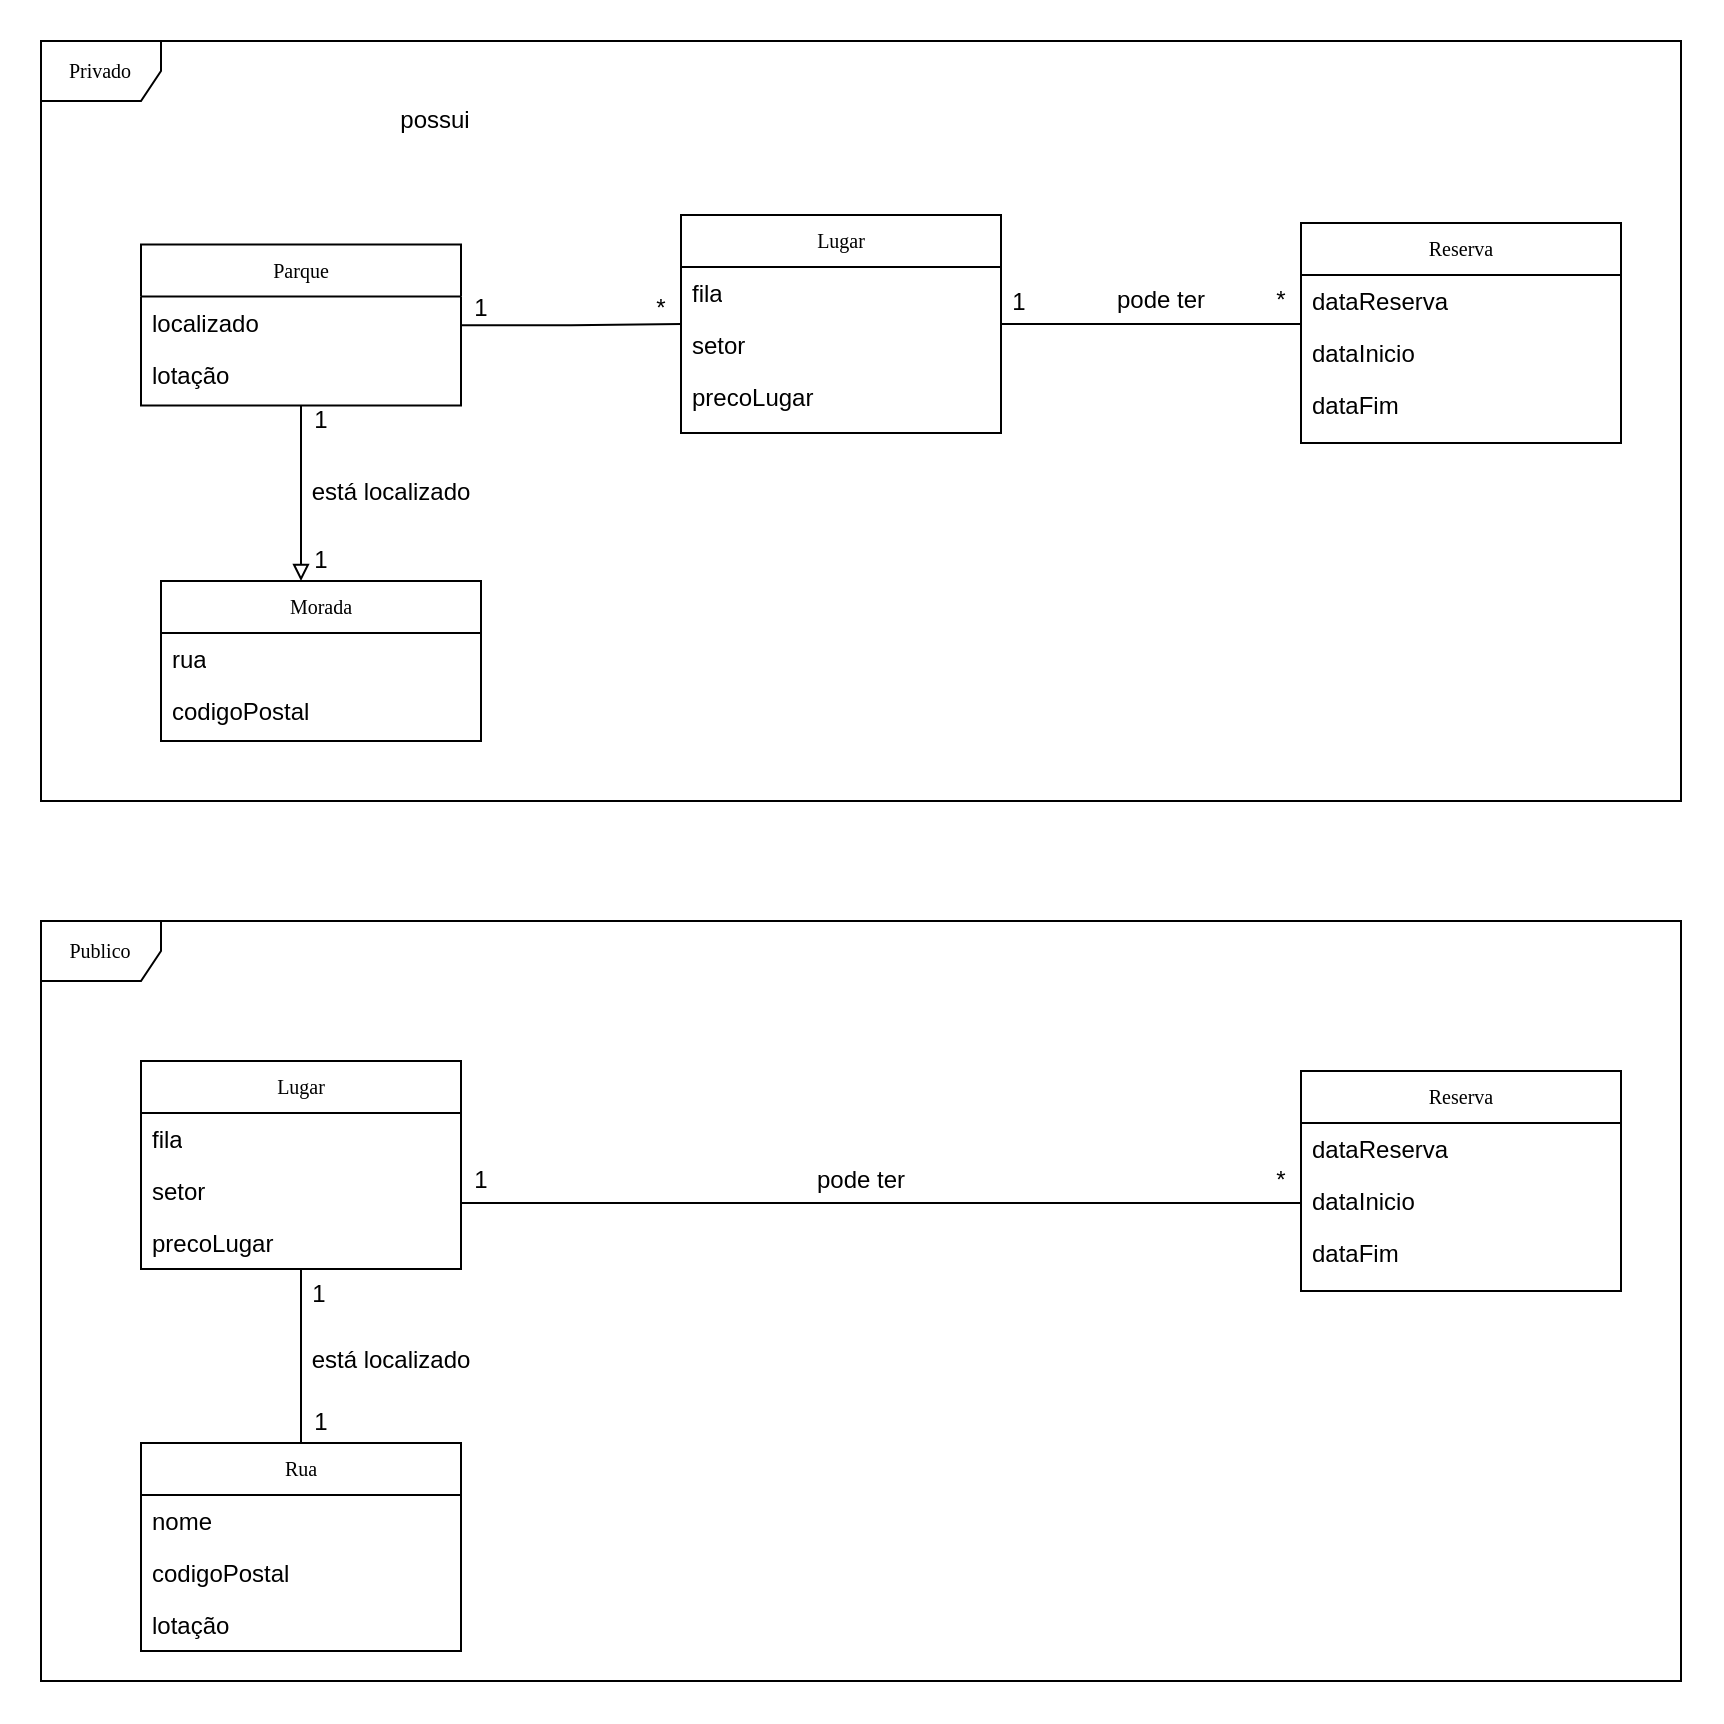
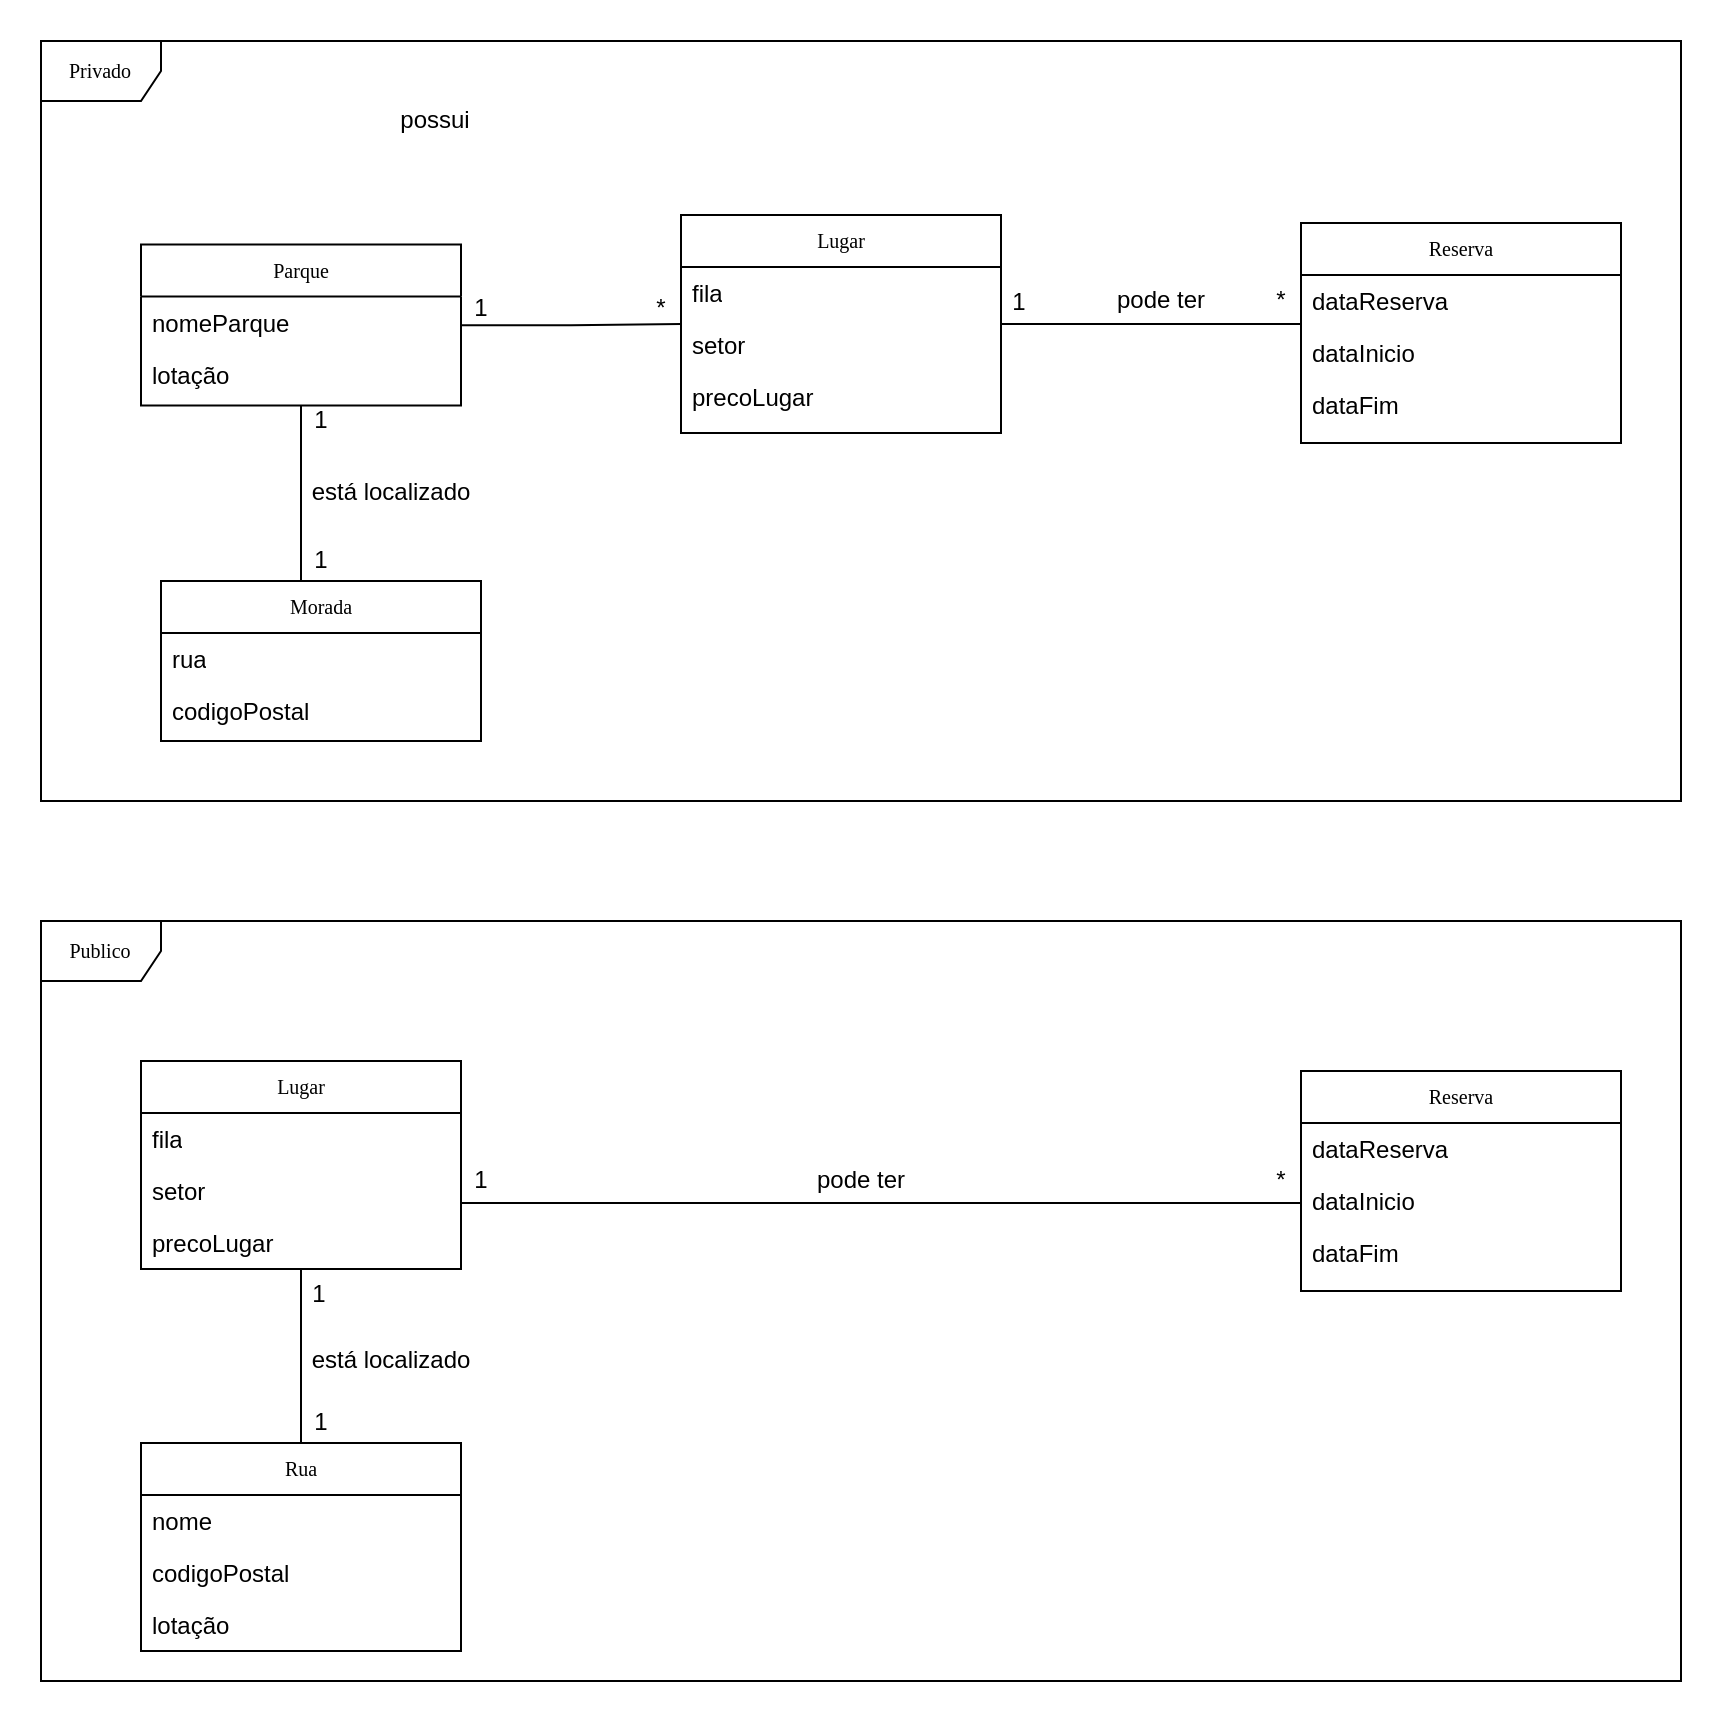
- <mxCell id="15" value="localizado" style="text;html=1;strokeColor=none;fillColor=none;align=left;verticalAlign=top;spacingLeft=4;spacingRight=4;whiteSpace=wrap;overflow=hidden;rotatable=0;points=[[0,0.5],[1,0.5]];portConstraint=eastwest;" parent="14" vertex="1"><mxGeometry y="26" width="160" height="26" as="geometry" /></mxCell>
+ <mxCell id="15" value="nomeParque" style="text;html=1;strokeColor=none;fillColor=none;align=left;verticalAlign=top;spacingLeft=4;spacingRight=4;whiteSpace=wrap;overflow=hidden;rotatable=0;points=[[0,0.5],[1,0.5]];portConstraint=eastwest;" parent="14" vertex="1"><mxGeometry y="26" width="160" height="26" as="geometry" /></mxCell>
- <mxCell id="13" style="edgeStyle=orthogonalEdgeStyle;rounded=0;orthogonalLoop=1;jettySize=auto;html=1;endArrow=block;endFill=0;" parent="1" source="14" target="21" edge="1"><mxGeometry relative="1" as="geometry"><Array as="points"><mxPoint x="150" y="270" /><mxPoint x="150" y="270" /></Array></mxGeometry></mxCell>
+ <mxCell id="13" style="edgeStyle=orthogonalEdgeStyle;rounded=0;orthogonalLoop=1;jettySize=auto;html=1;endArrow=none;endFill=0;" parent="1" source="14" target="21" edge="1"><mxGeometry relative="1" as="geometry"><Array as="points"><mxPoint x="150" y="270" /><mxPoint x="150" y="270" /></Array></mxGeometry></mxCell>
